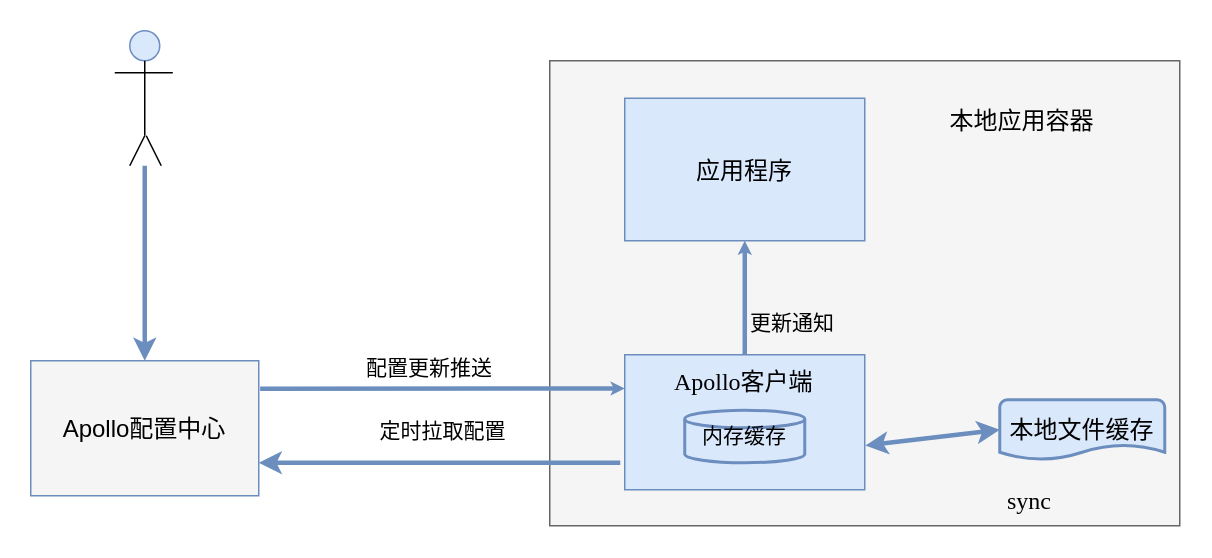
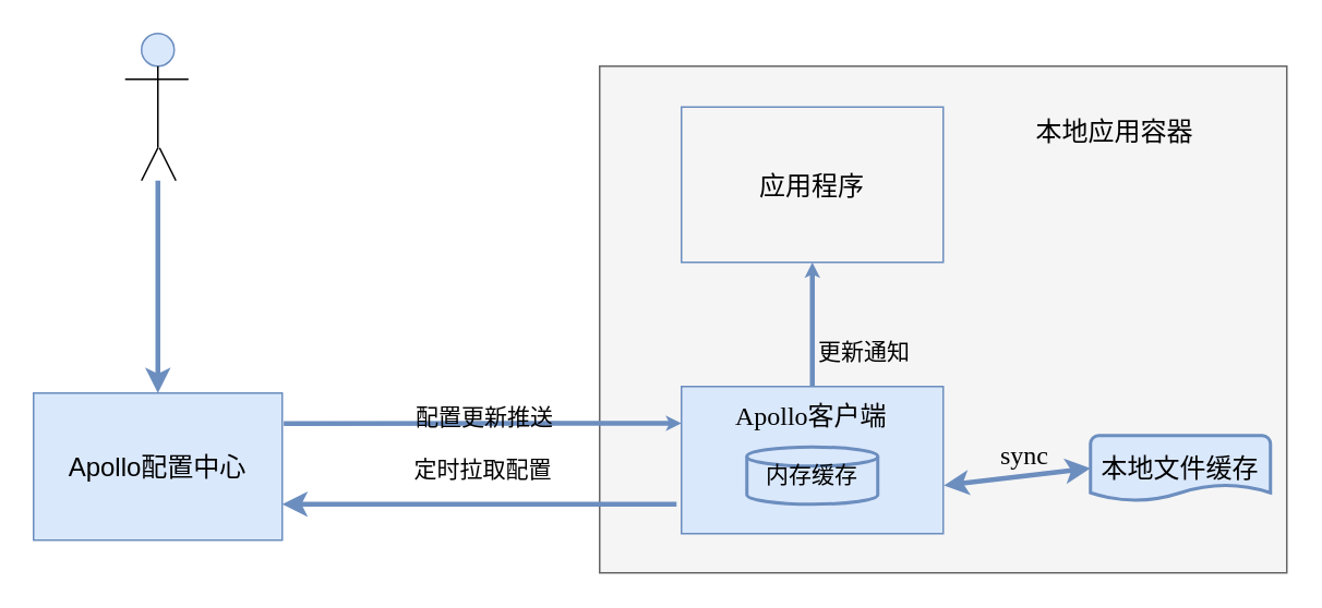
- <mxCell id="11" value="&lt;font style=&quot;font-size: 16px&quot;&gt;应用程序&lt;/font&gt;" style="rounded=0;whiteSpace=wrap;html=1;fontFamily=Times New Roman;fontSize=12;fillColor=#dae8fc;strokeColor=#6c8ebf;" vertex="1" parent="1"><mxGeometry x="416" y="65" width="160" height="95" as="geometry" /></mxCell>
+ <mxCell id="11" value="&lt;font style=&quot;font-size: 16px&quot;&gt;应用程序&lt;/font&gt;" style="rounded=0;whiteSpace=wrap;html=1;fontFamily=Times New Roman;fontSize=12;fillColor=#f5f5f5;strokeColor=#6c8ebf;" vertex="1" parent="1"><mxGeometry x="416" y="65" width="160" height="95" as="geometry" /></mxCell>
- <mxCell id="20" value="&lt;font style=&quot;font-size: 14px&quot;&gt;配置更新推送&lt;/font&gt;" style="text;html=1;strokeColor=none;fillColor=none;align=center;verticalAlign=middle;whiteSpace=wrap;rounded=0;fontSize=12;fontFamily=Times New Roman;" vertex="1" parent="1"><mxGeometry x="226" y="236" width="120" height="20" as="geometry" /></mxCell>
+ <mxCell id="20" value="&lt;font style=&quot;font-size: 14px&quot;&gt;配置更新推送&lt;/font&gt;" style="text;html=1;strokeColor=none;fillColor=none;align=center;verticalAlign=middle;whiteSpace=wrap;rounded=0;fontSize=12;fontFamily=Times New Roman;" vertex="1" parent="1"><mxGeometry x="236" y="246" width="120" height="20" as="geometry" /></mxCell>
- <mxCell id="7" value="&lt;font style=&quot;font-size: 16px&quot;&gt;Apollo配置中心&lt;/font&gt;" style="rounded=0;whiteSpace=wrap;html=1;fontSize=12;fillColor=#f5f5f5;strokeColor=#6c8ebf;" vertex="1" parent="1"><mxGeometry x="20" y="240" width="152" height="90" as="geometry" /></mxCell>
+ <mxCell id="7" value="&lt;font style=&quot;font-size: 16px&quot;&gt;Apollo配置中心&lt;/font&gt;" style="rounded=0;whiteSpace=wrap;html=1;fontSize=12;fillColor=#dae8fc;strokeColor=#6c8ebf;" vertex="1" parent="1"><mxGeometry x="20" y="240" width="152" height="90" as="geometry" /></mxCell>
- <mxCell id="17" value="&lt;font style=&quot;font-size: 16px&quot;&gt;sync&lt;/font&gt;" style="text;html=1;strokeColor=none;fillColor=none;align=center;verticalAlign=middle;whiteSpace=wrap;rounded=0;fontFamily=Times New Roman;fontSize=12;" vertex="1" parent="1"><mxGeometry x="666" y="323" width="40" height="20" as="geometry" /></mxCell>
+ <mxCell id="17" value="&lt;font style=&quot;font-size: 16px&quot;&gt;sync&lt;/font&gt;" style="text;html=1;strokeColor=none;fillColor=none;align=center;verticalAlign=middle;whiteSpace=wrap;rounded=0;fontFamily=Times New Roman;fontSize=12;" vertex="1" parent="1"><mxGeometry x="606" y="268" width="40" height="20" as="geometry" /></mxCell>
